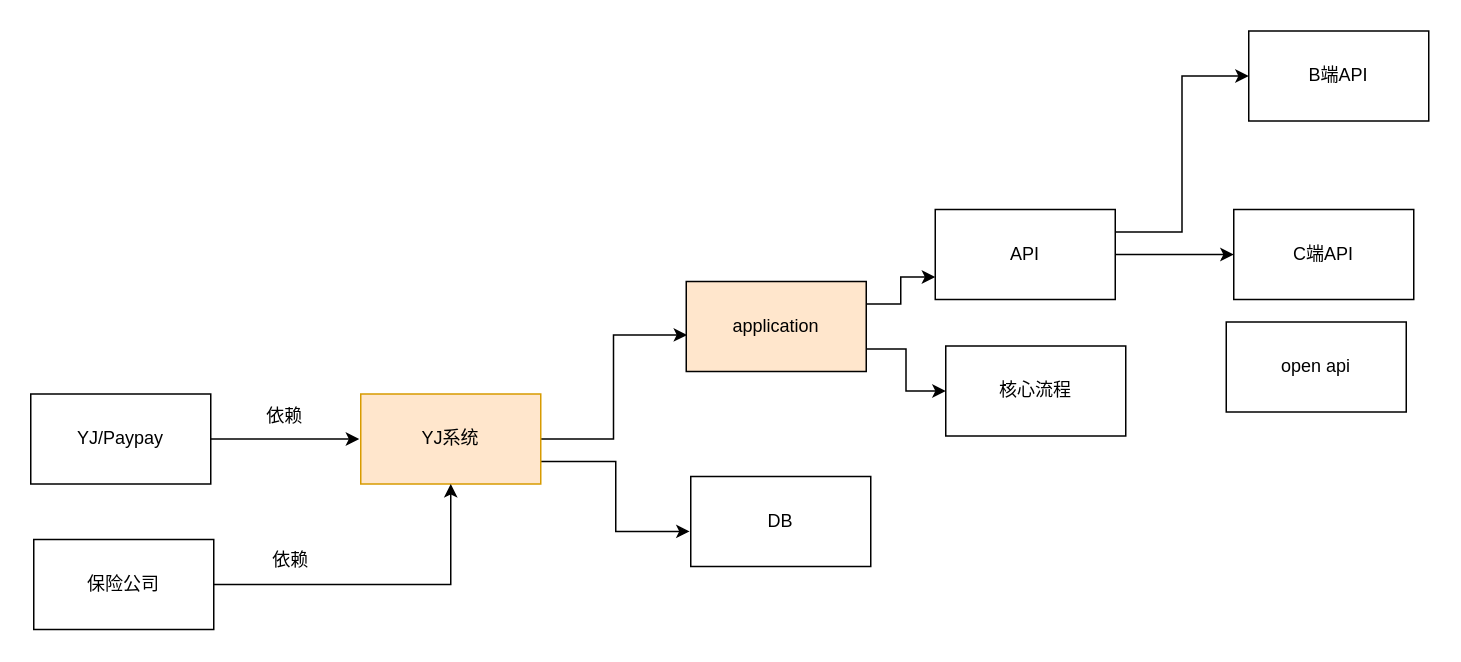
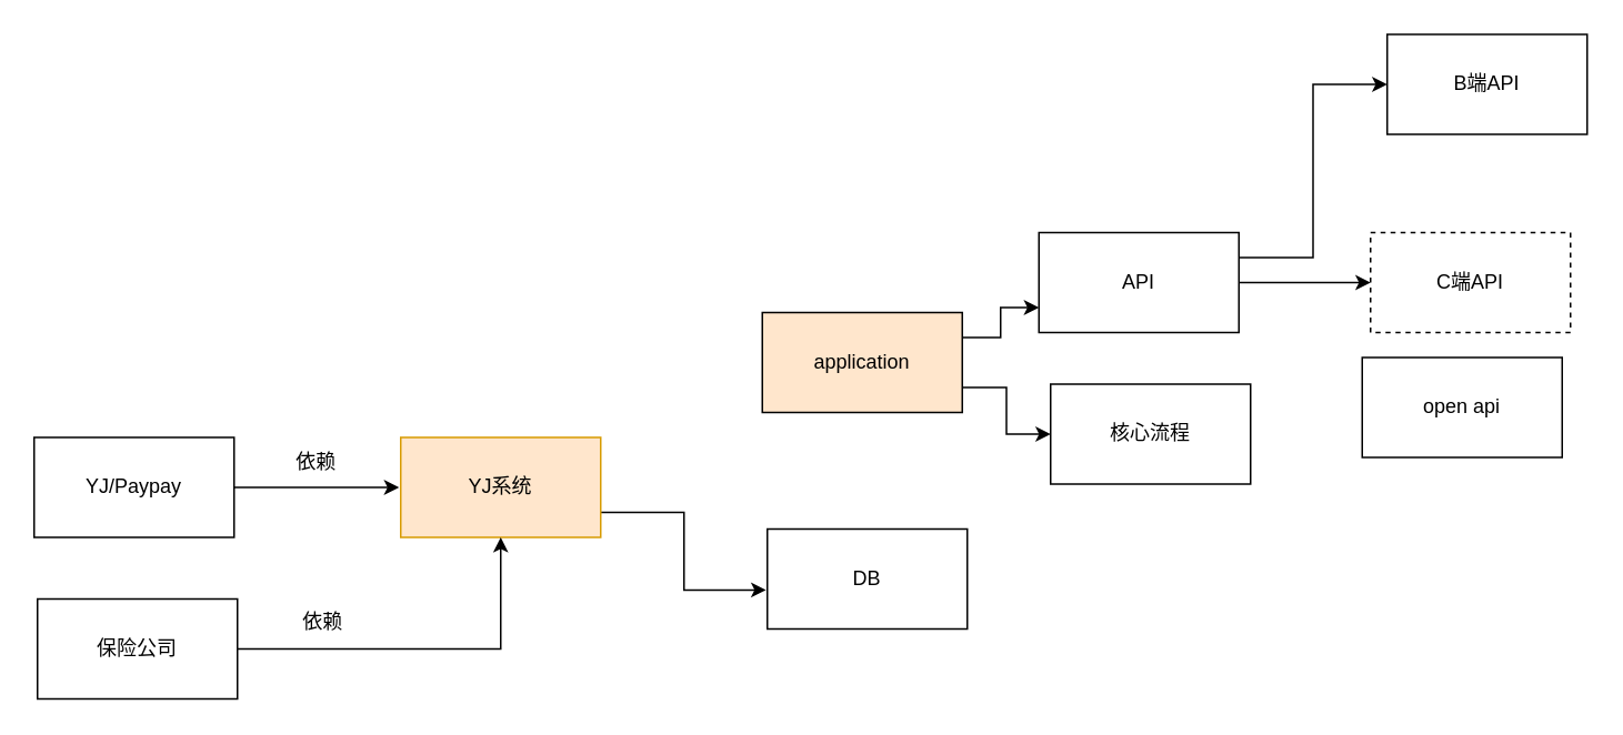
- <mxCell id="16" value="C端API" style="rounded=0;whiteSpace=wrap;html=1;" vertex="1" parent="1"><mxGeometry x="822" y="139" width="120" height="60" as="geometry" /></mxCell>
+ <mxCell id="16" value="C端API" style="rounded=0;whiteSpace=wrap;html=1;dashed=1;" vertex="1" parent="1"><mxGeometry x="822" y="139" width="120" height="60" as="geometry" /></mxCell>
- <mxCell id="5" style="edgeStyle=orthogonalEdgeStyle;rounded=0;orthogonalLoop=1;jettySize=auto;html=1;exitX=1;exitY=0.5;exitDx=0;exitDy=0;entryX=0.005;entryY=0.594;entryDx=0;entryDy=0;entryPerimeter=0;" edge="1" parent="1" source="7" target="10"><mxGeometry relative="1" as="geometry" /></mxCell>
